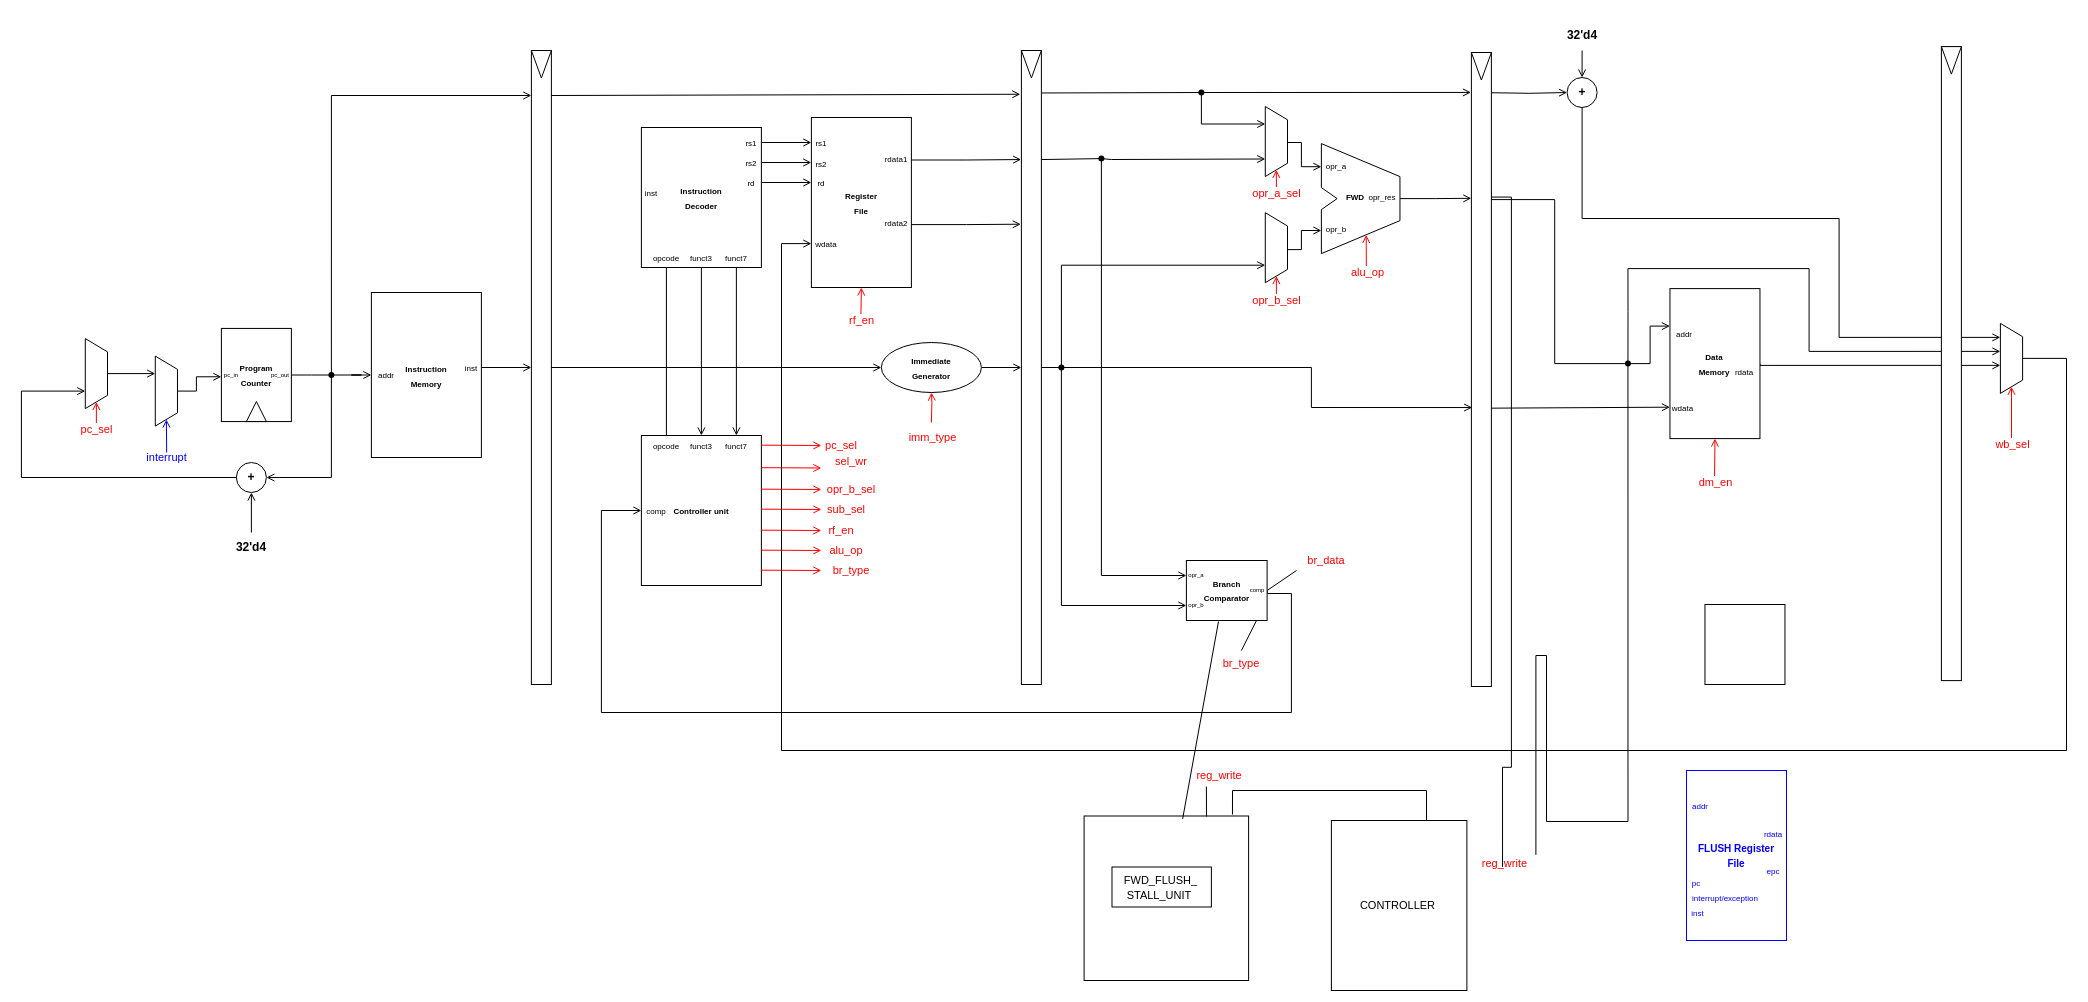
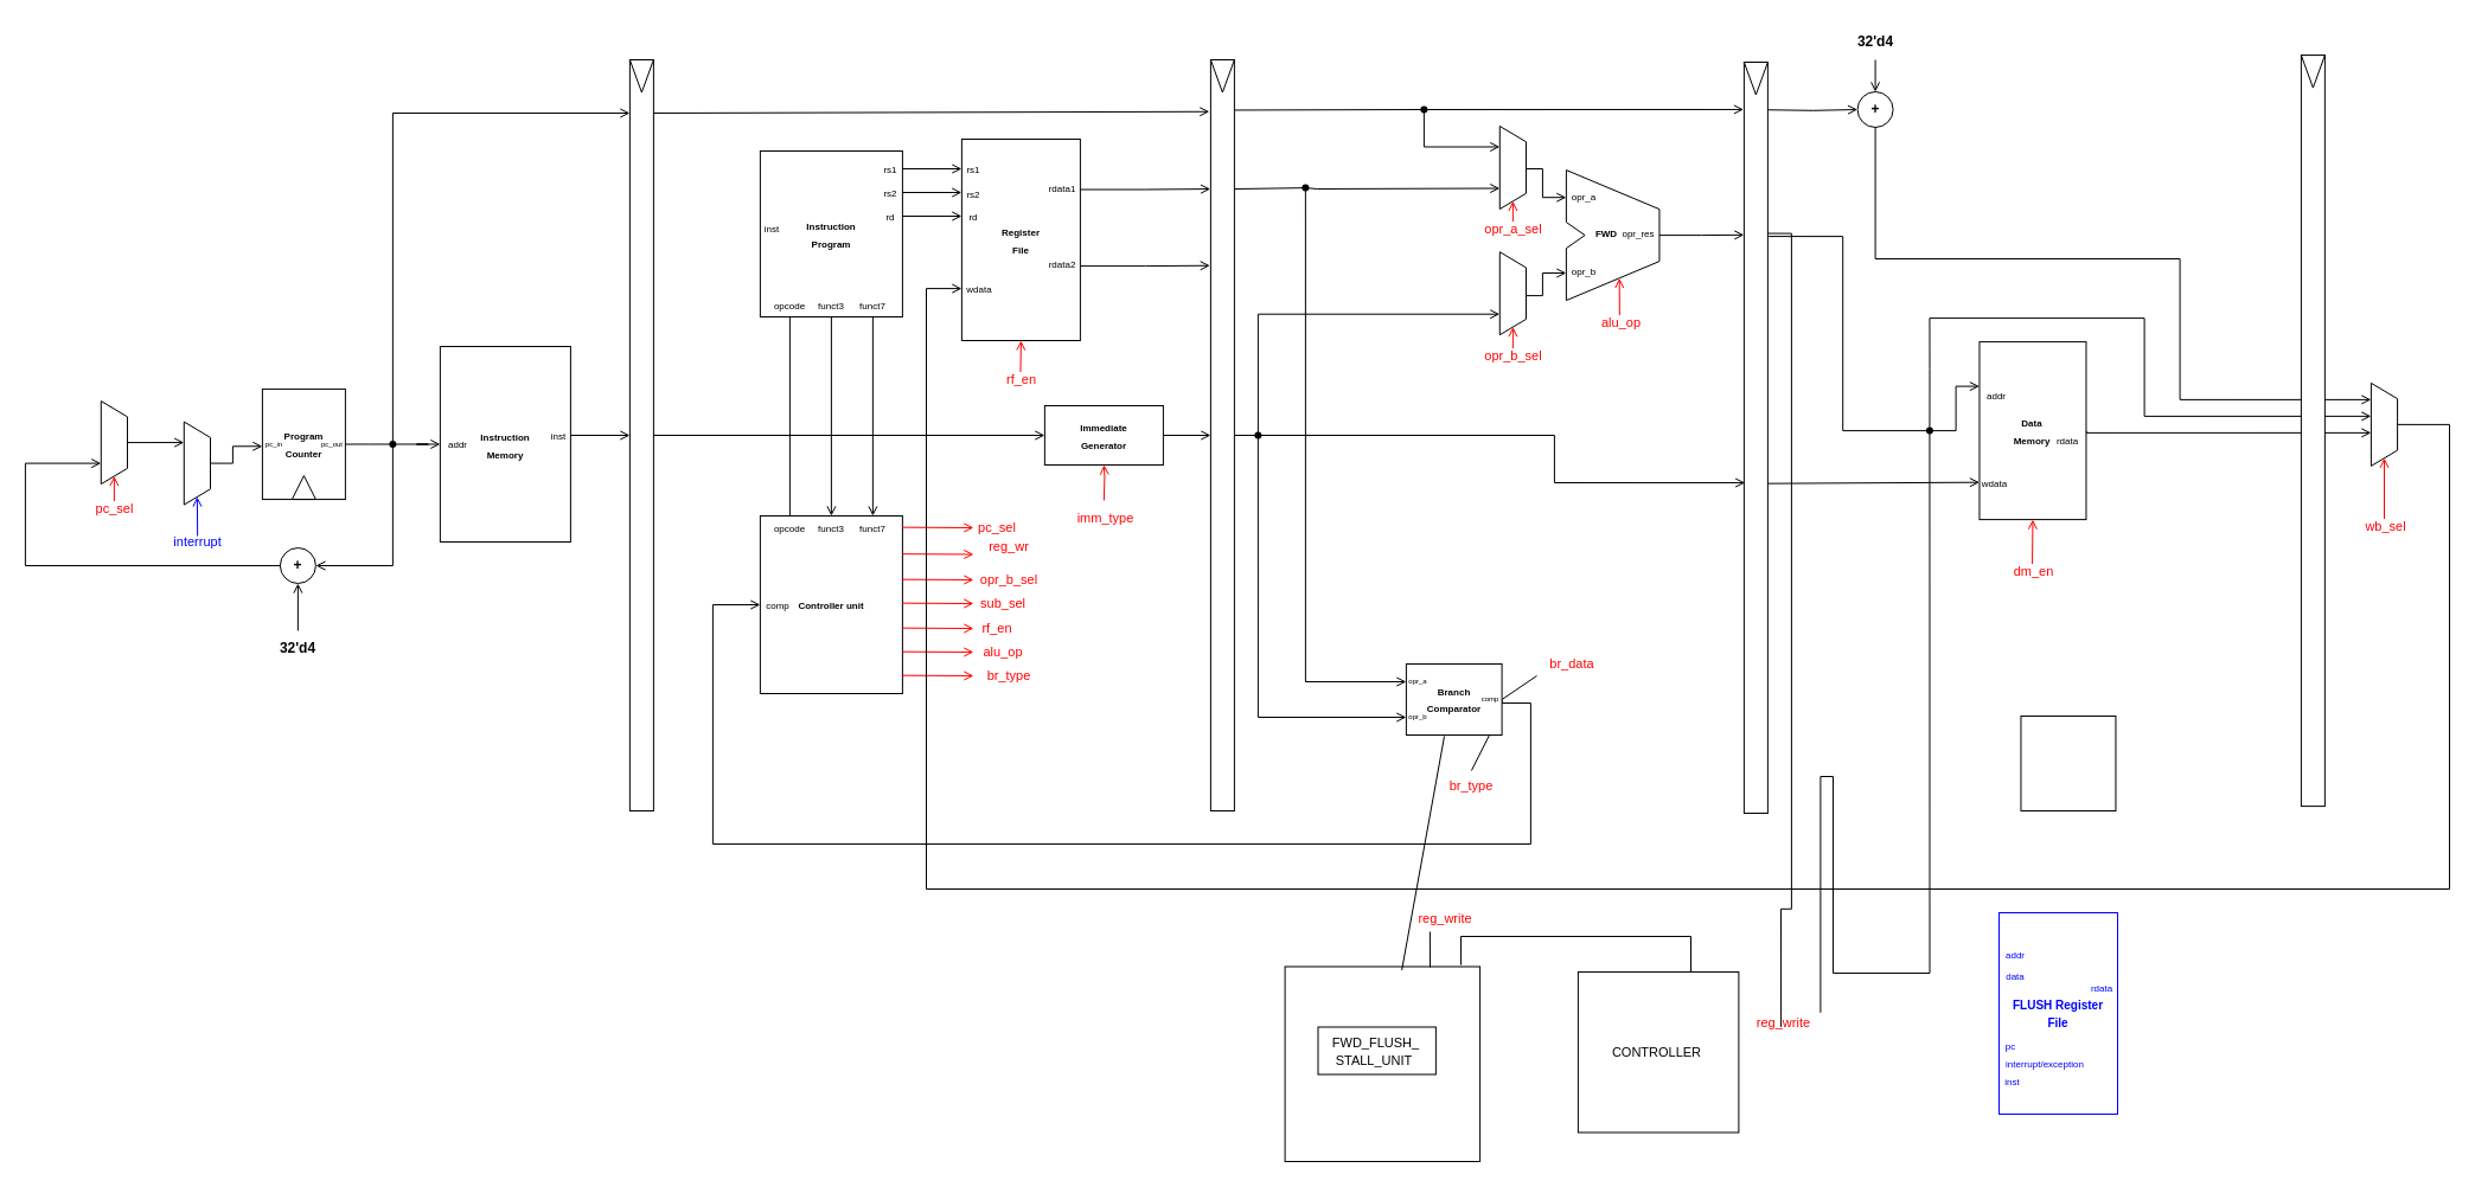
- <mxCell id="6" value="&lt;font style=&quot;font-size: 8px;&quot;&gt;&lt;b&gt;Instruction&lt;br&gt;Decoder&lt;/b&gt;&lt;/font&gt;" style="rounded=0;whiteSpace=wrap;html=1;" parent="1" vertex="1"><mxGeometry x="640.89" y="127" width="120" height="140" as="geometry" /></mxCell>
+ <mxCell id="6" value="&lt;font style=&quot;font-size: 8px;&quot;&gt;&lt;b&gt;Instruction&lt;br&gt;Program&lt;/b&gt;&lt;/font&gt;" style="rounded=0;whiteSpace=wrap;html=1;" parent="1" vertex="1"><mxGeometry x="640.89" y="127" width="120" height="140" as="geometry" /></mxCell>
- <mxCell id="64" value="&lt;font style=&quot;font-size: 8px;&quot;&gt;&lt;b&gt;Immediate&lt;br&gt;Generator&lt;/b&gt;&lt;/font&gt;" style="ellipse;whiteSpace=wrap;html=1;" parent="1" vertex="1"><mxGeometry x="880.89" y="342" width="100" height="50" as="geometry" /></mxCell>
+ <mxCell id="64" value="&lt;font style=&quot;font-size: 8px;&quot;&gt;&lt;b&gt;Immediate&lt;br&gt;Generator&lt;/b&gt;&lt;/font&gt;" style="rounded=0;whiteSpace=wrap;html=1;" parent="1" vertex="1"><mxGeometry x="880.89" y="342" width="100" height="50" as="geometry" /></mxCell>
- <mxCell id="107" value="&lt;font color=&quot;#ff0000&quot;&gt;sel_wr&lt;br&gt;&lt;br&gt;&lt;/font&gt;" style="text;html=1;strokeColor=none;fillColor=none;align=center;verticalAlign=middle;whiteSpace=wrap;rounded=0;fontSize=11;fontFamily=Helvetica;fontColor=default;" parent="1" vertex="1"><mxGeometry x="820.89" y="452.5" width="60" height="30" as="geometry" /></mxCell>
+ <mxCell id="107" value="&lt;font color=&quot;#ff0000&quot;&gt;reg_wr&lt;br&gt;&lt;br&gt;&lt;/font&gt;" style="text;html=1;strokeColor=none;fillColor=none;align=center;verticalAlign=middle;whiteSpace=wrap;rounded=0;fontSize=11;fontFamily=Helvetica;fontColor=default;" parent="1" vertex="1"><mxGeometry x="820.89" y="452.5" width="60" height="30" as="geometry" /></mxCell>
+ <mxCell id="100" value="&lt;font style=&quot;font-size: 8px;&quot;&gt;data&lt;/font&gt;" style="text;html=1;strokeColor=none;fillColor=none;align=center;verticalAlign=middle;whiteSpace=wrap;rounded=0;fontColor=#0000ff;" parent="1" vertex="1"><mxGeometry x="1686" y="815.5" width="27.5" height="15" as="geometry" /></mxCell>
- <mxCell id="103" value="&lt;font style=&quot;font-size: 8px;&quot;&gt;epc&lt;/font&gt;" style="text;html=1;strokeColor=none;fillColor=none;align=center;verticalAlign=middle;whiteSpace=wrap;rounded=0;fontColor=#0000ff;" parent="1" vertex="1"><mxGeometry x="1758.5" y="862.5" width="27.5" height="15" as="geometry" /></mxCell>
- <mxCell id="159" value="&lt;font style=&quot;font-size: 11px;&quot;&gt;CONTROLLER&amp;nbsp;&lt;/font&gt;" style="whiteSpace=wrap;html=1;aspect=fixed;" parent="1" vertex="1"><mxGeometry x="1330.89" y="820" width="135.5" height="170" as="geometry" /></mxCell>
+ <mxCell id="159" value="&lt;font style=&quot;font-size: 11px;&quot;&gt;CONTROLLER&amp;nbsp;&lt;/font&gt;" style="whiteSpace=wrap;html=1;aspect=fixed;" parent="1" vertex="1"><mxGeometry x="1330.89" y="820" width="135.5" height="135.5" as="geometry" /></mxCell>
